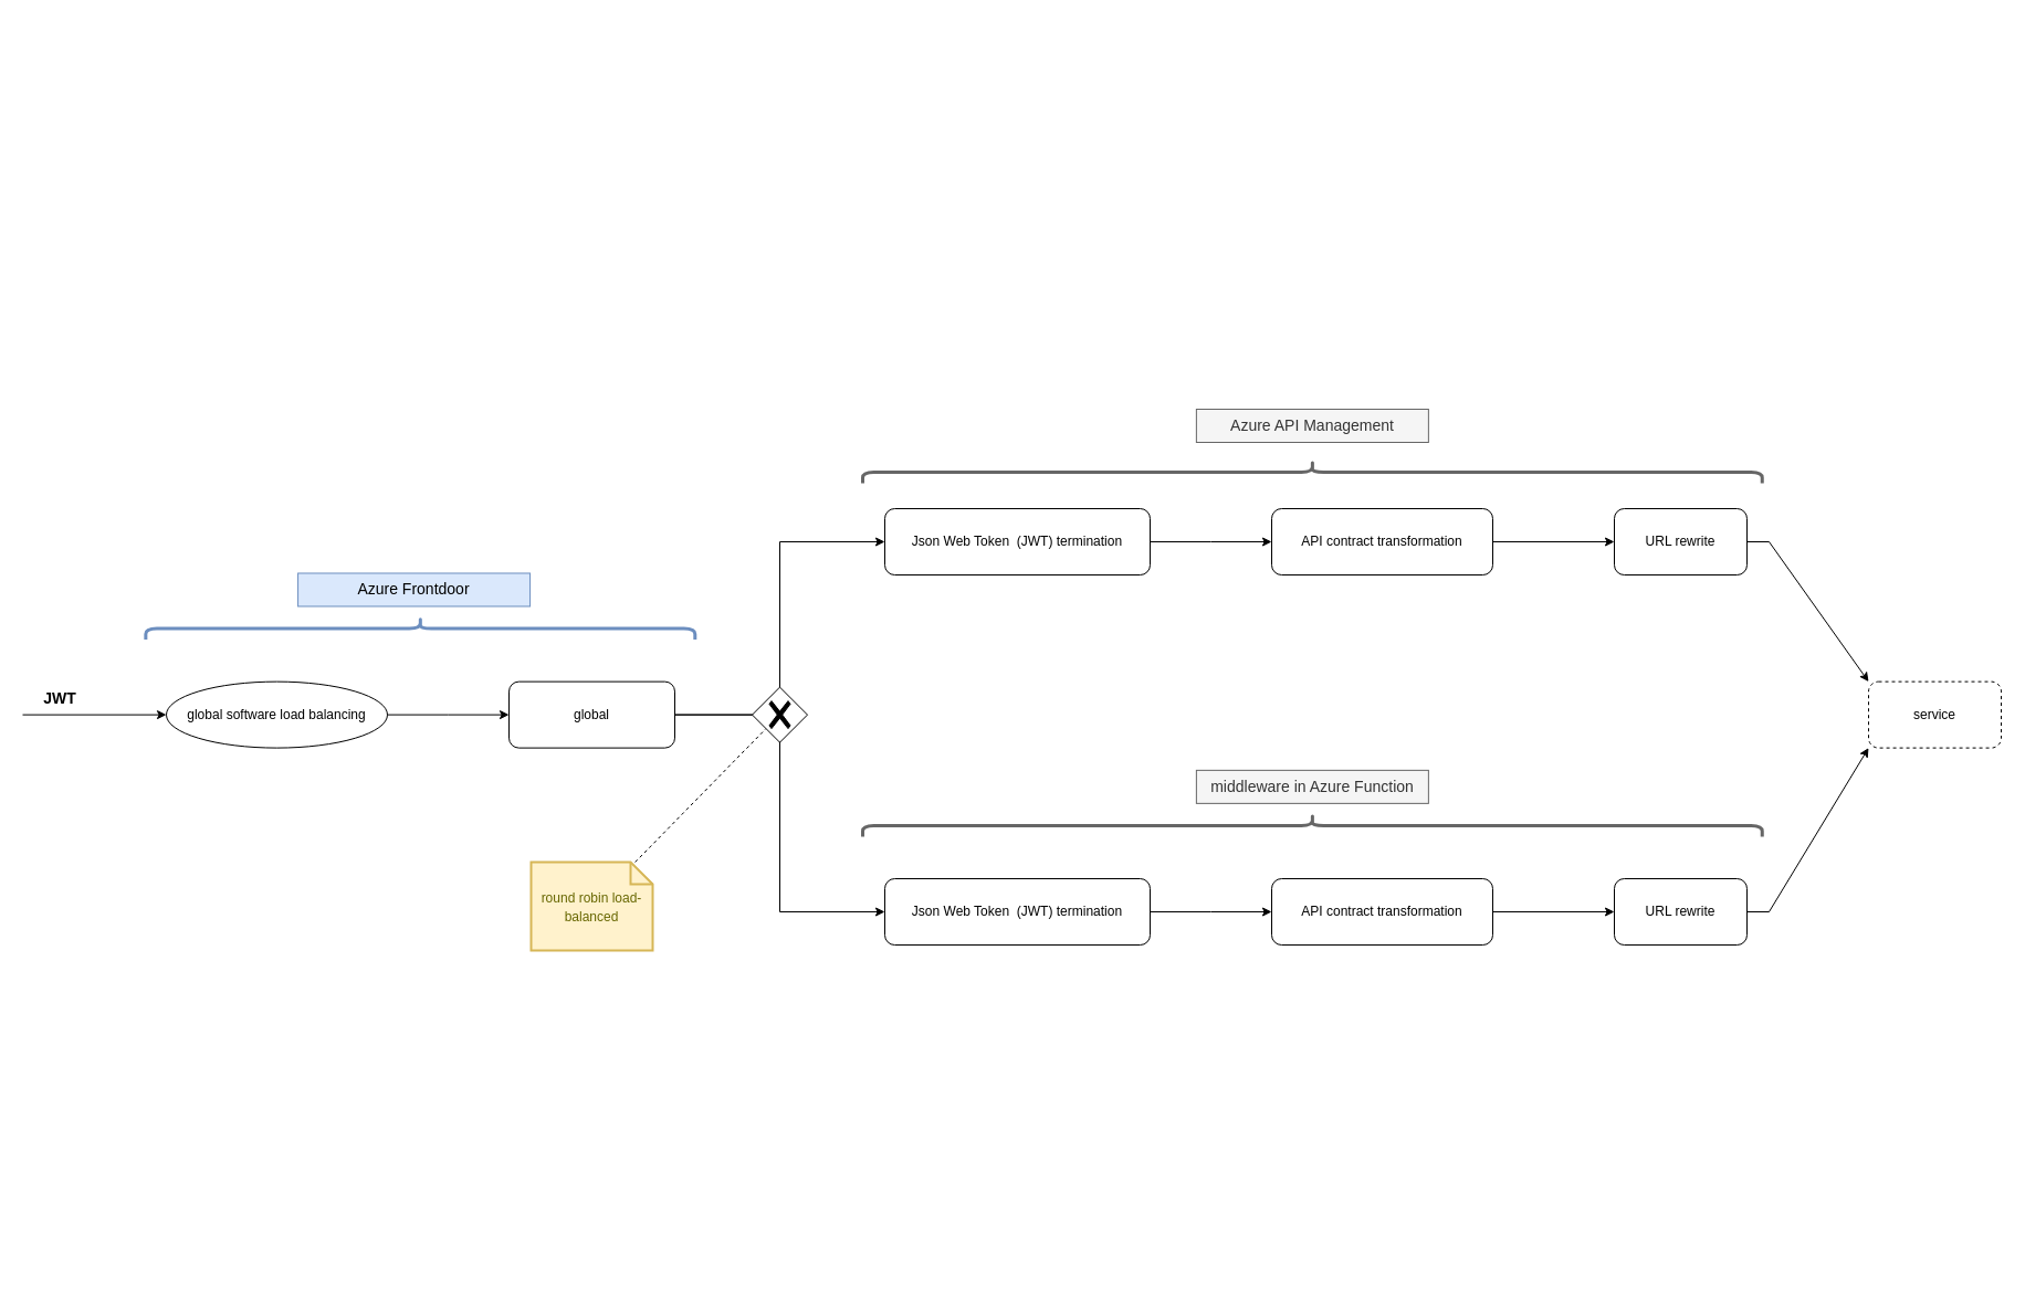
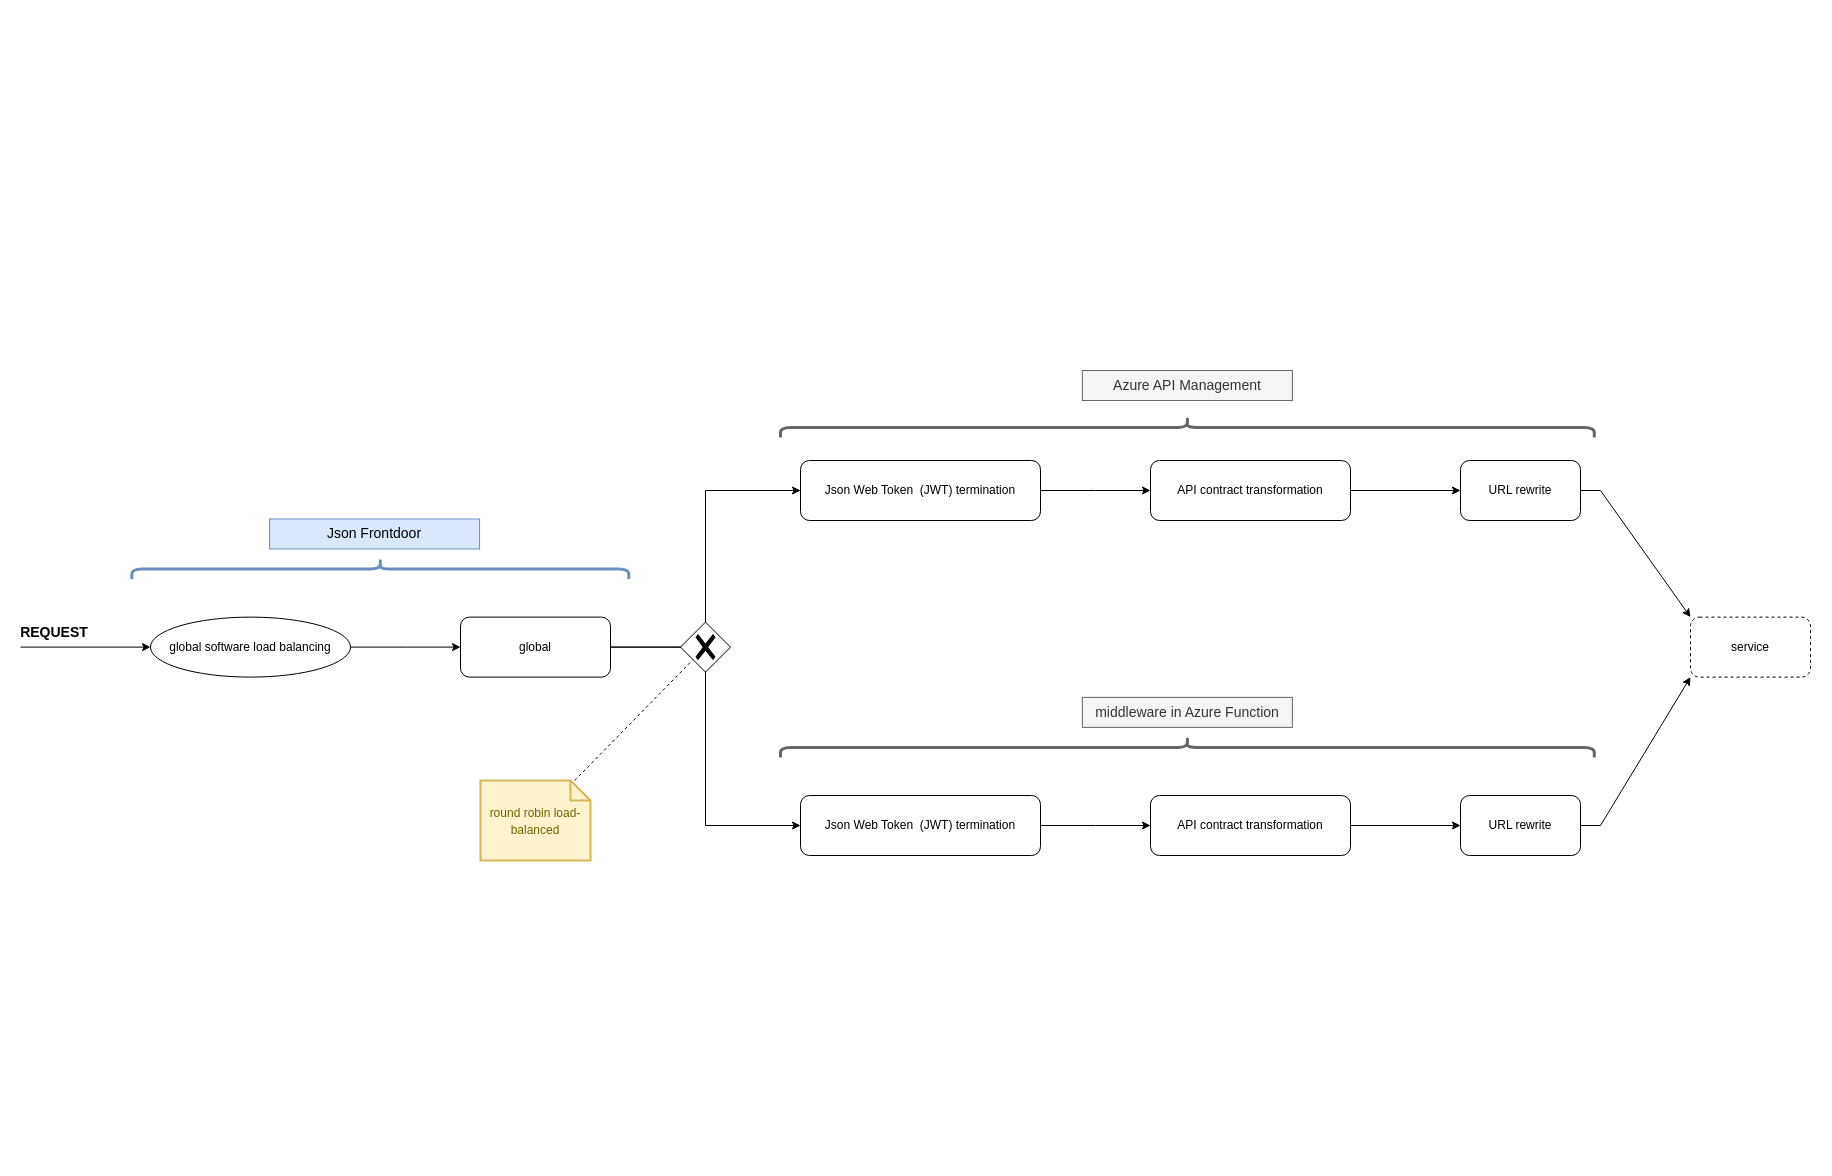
- <mxCell id="11" value="Azure Frontdoor" style="text;html=1;strokeColor=#6c8ebf;fillColor=#dae8fc;align=center;verticalAlign=middle;whiteSpace=wrap;rounded=0;fontSize=14;" parent="1" vertex="1"><mxGeometry x="269.07" y="518.48" width="210" height="30" as="geometry" /></mxCell>
+ <mxCell id="11" value="Json Frontdoor" style="text;html=1;strokeColor=#6c8ebf;fillColor=#dae8fc;align=center;verticalAlign=middle;whiteSpace=wrap;rounded=0;fontSize=14;" parent="1" vertex="1"><mxGeometry x="269.07" y="518.48" width="210" height="30" as="geometry" /></mxCell>
- <mxCell id="16" value="JWT" style="text;html=1;strokeColor=none;fillColor=none;align=center;verticalAlign=middle;whiteSpace=wrap;rounded=0;fontSize=14;fontStyle=1" parent="1" vertex="1"><mxGeometry x="24" y="616.61" width="60" height="30" as="geometry" /></mxCell>
+ <mxCell id="16" value="REQUEST" style="text;html=1;strokeColor=none;fillColor=none;align=center;verticalAlign=middle;whiteSpace=wrap;rounded=0;fontSize=14;fontStyle=1" parent="1" vertex="1"><mxGeometry x="24" y="616.61" width="60" height="30" as="geometry" /></mxCell>
